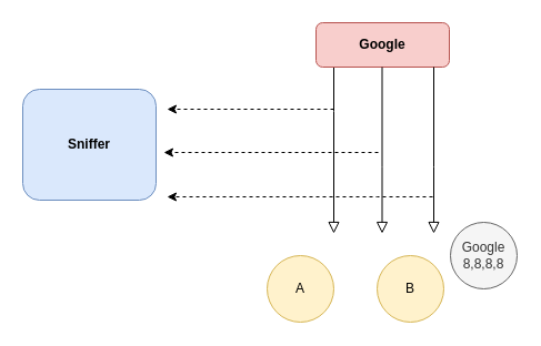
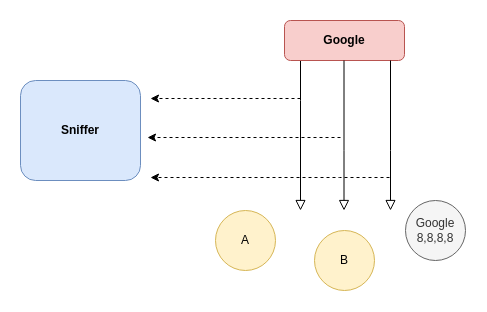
- <mxCell id="7" value="A" style="ellipse;whiteSpace=wrap;html=1;aspect=fixed;fillColor=#fff2cc;strokeColor=#d6b656;" vertex="1" parent="1"><mxGeometry x="240" y="230" width="60" height="60" as="geometry" /></mxCell>
+ <mxCell id="7" value="A" style="ellipse;whiteSpace=wrap;html=1;aspect=fixed;fillColor=#fff2cc;strokeColor=#d6b656;" vertex="1" parent="1"><mxGeometry x="215" y="210" width="60" height="60" as="geometry" /></mxCell>
- <mxCell id="6" value="B" style="ellipse;whiteSpace=wrap;html=1;aspect=fixed;fillColor=#fff2cc;strokeColor=#d6b656;" vertex="1" parent="1"><mxGeometry x="339" y="230" width="60" height="60" as="geometry" /></mxCell>
+ <mxCell id="6" value="B" style="ellipse;whiteSpace=wrap;html=1;aspect=fixed;fillColor=#fff2cc;strokeColor=#d6b656;" vertex="1" parent="1"><mxGeometry x="314" y="230" width="60" height="60" as="geometry" /></mxCell>
